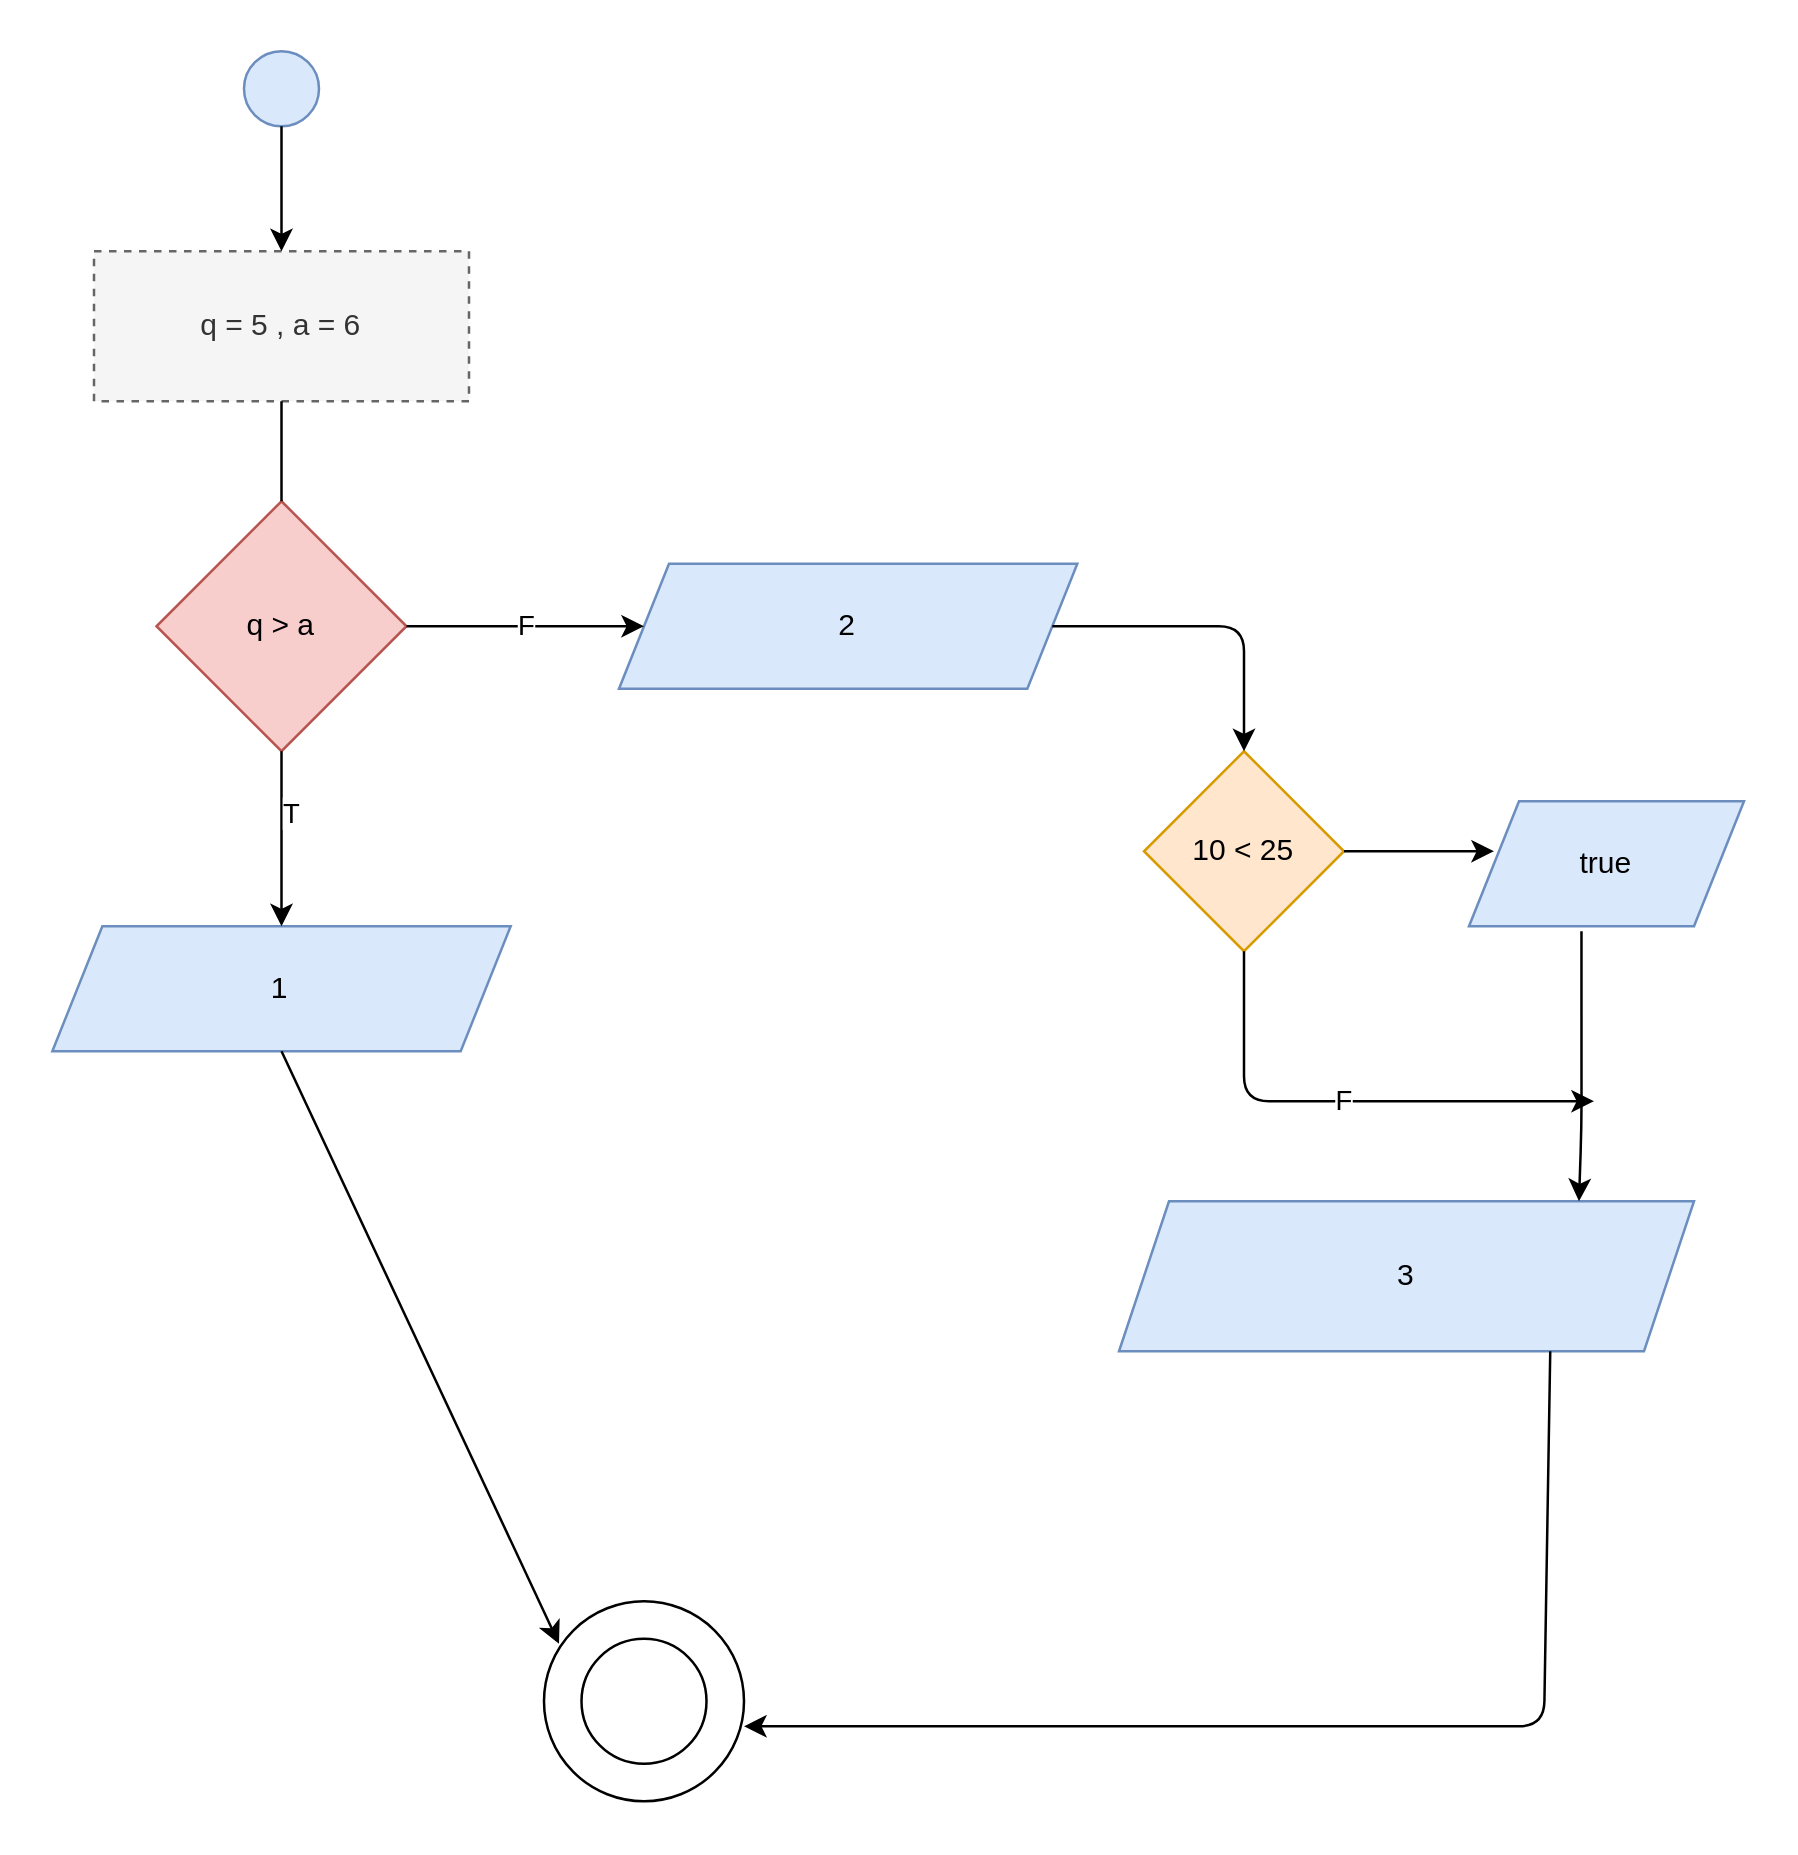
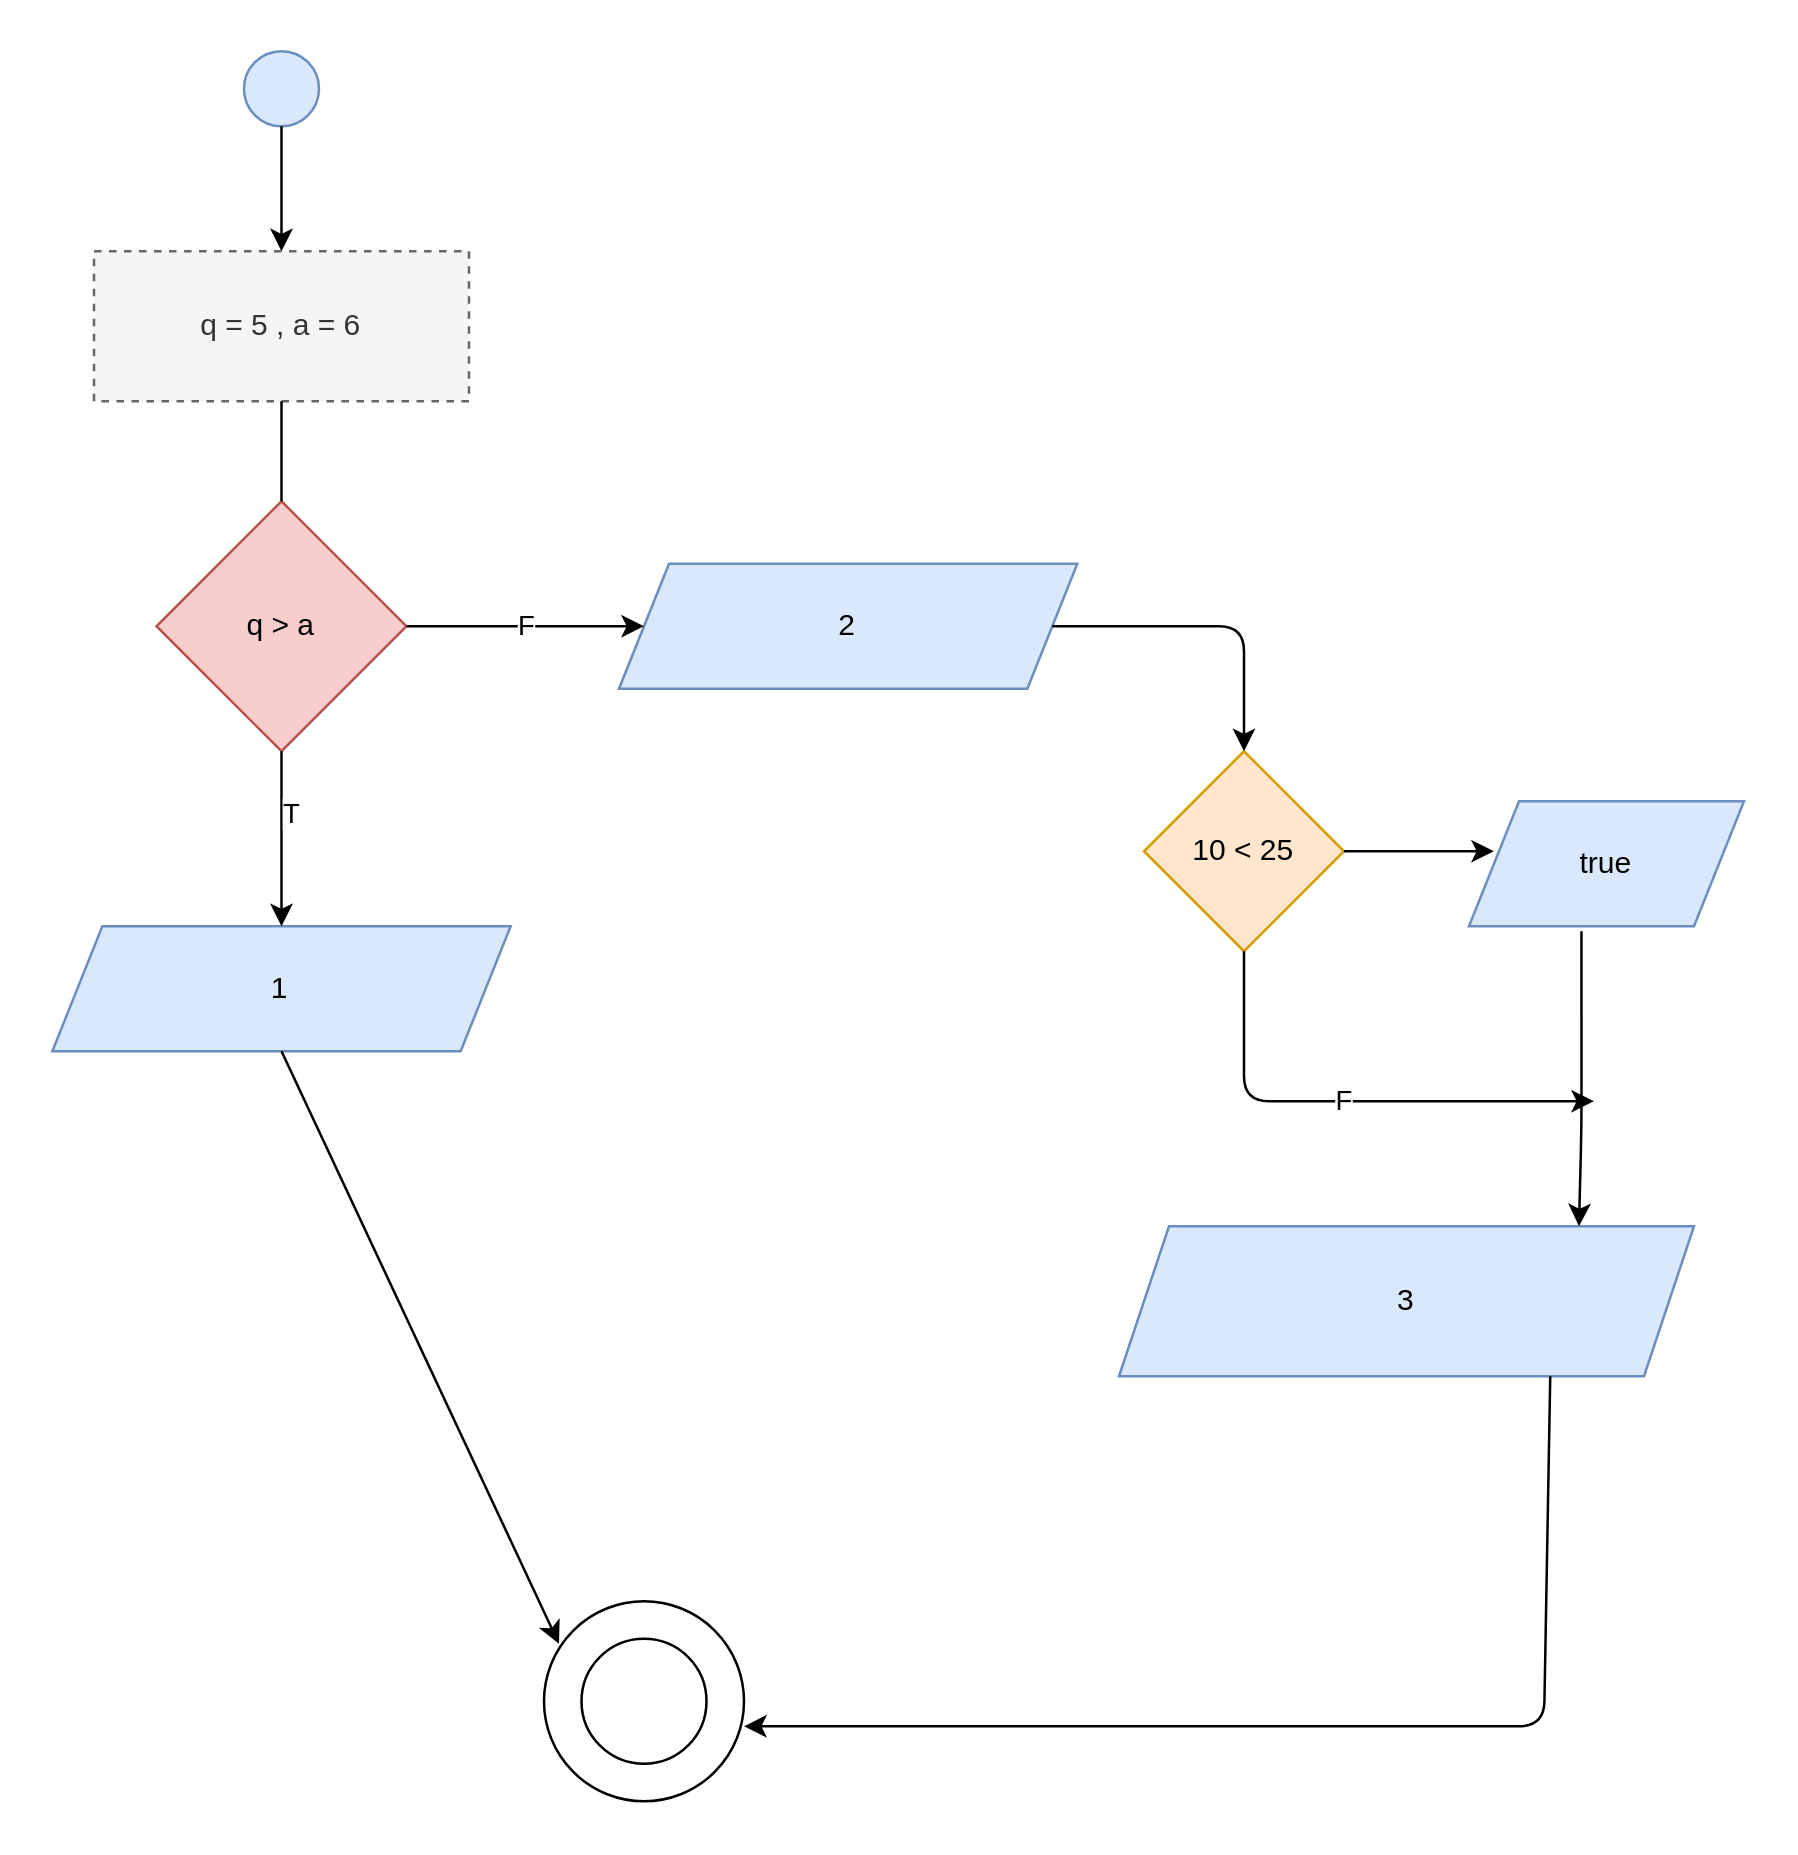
- <mxCell id="17" value="3" style="shape=parallelogram;perimeter=parallelogramPerimeter;whiteSpace=wrap;html=1;fixedSize=1;fillColor=#dae8fc;strokeColor=#6c8ebf;" vertex="1" parent="1"><mxGeometry x="447" y="480" width="230" height="60" as="geometry" /></mxCell>
+ <mxCell id="17" value="3" style="shape=parallelogram;perimeter=parallelogramPerimeter;whiteSpace=wrap;html=1;fixedSize=1;fillColor=#dae8fc;strokeColor=#6c8ebf;" vertex="1" parent="1"><mxGeometry x="447" y="490" width="230" height="60" as="geometry" /></mxCell>
